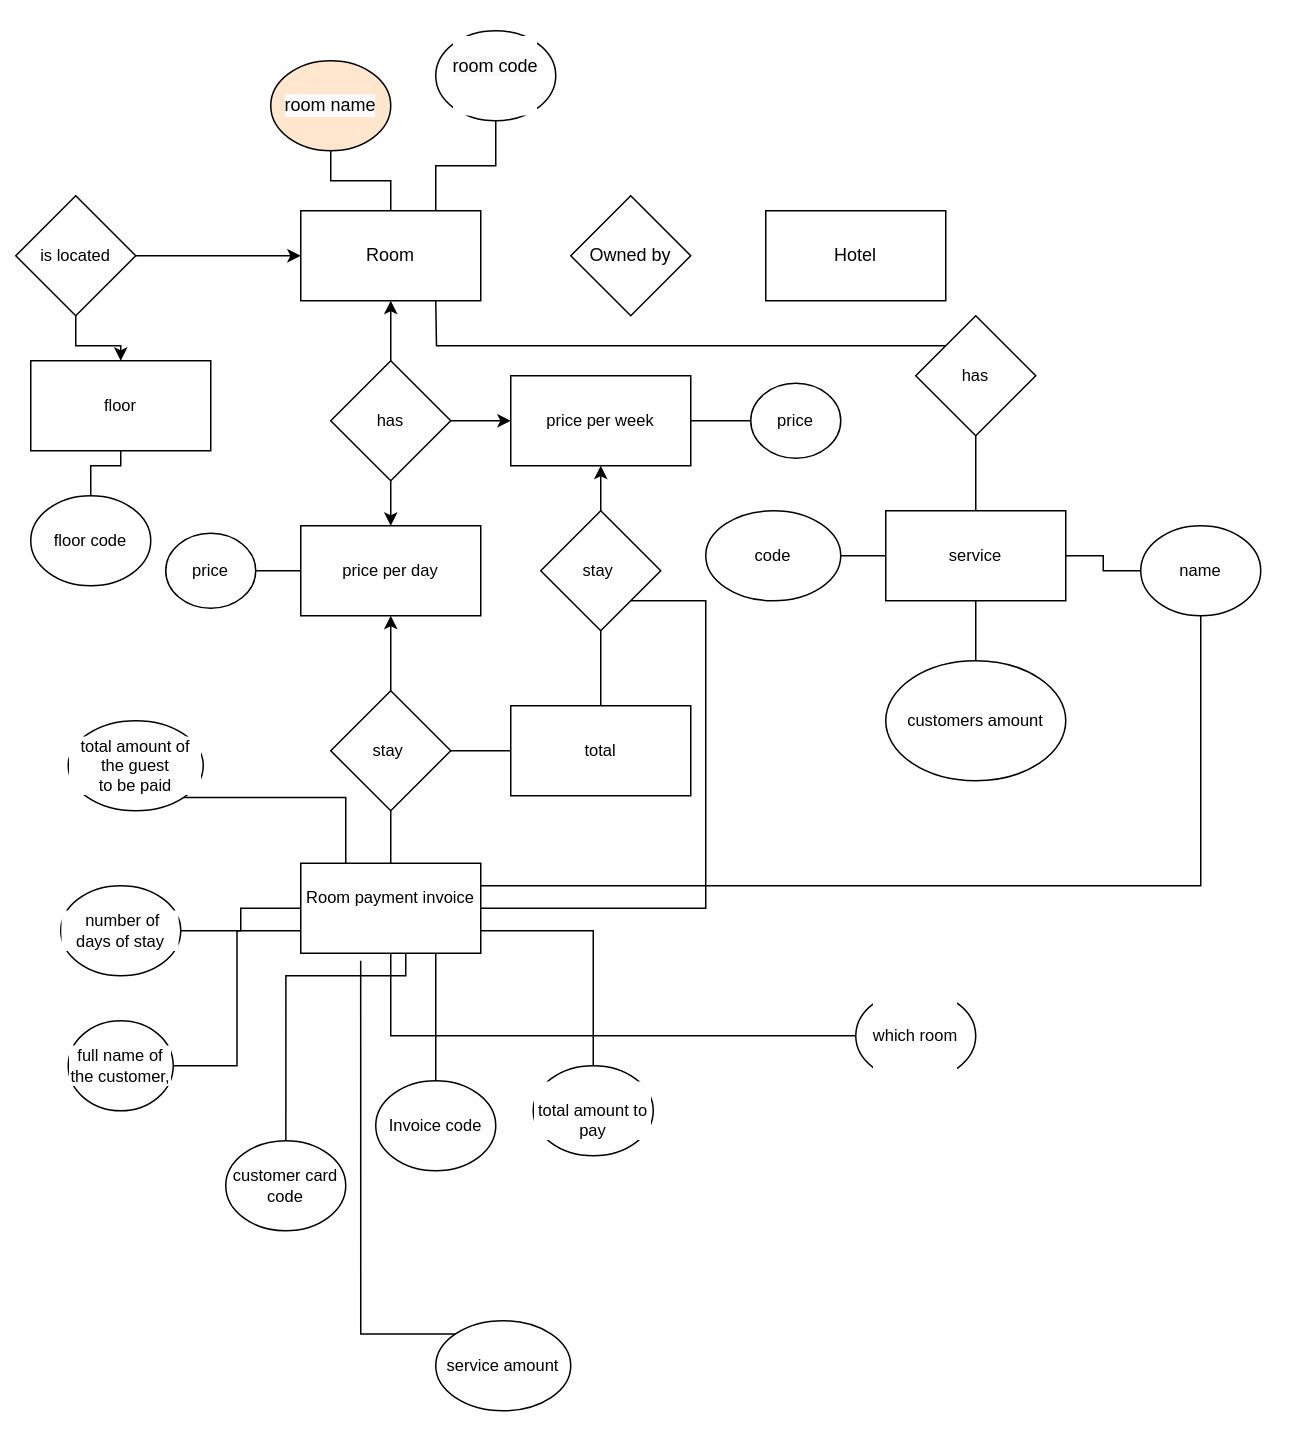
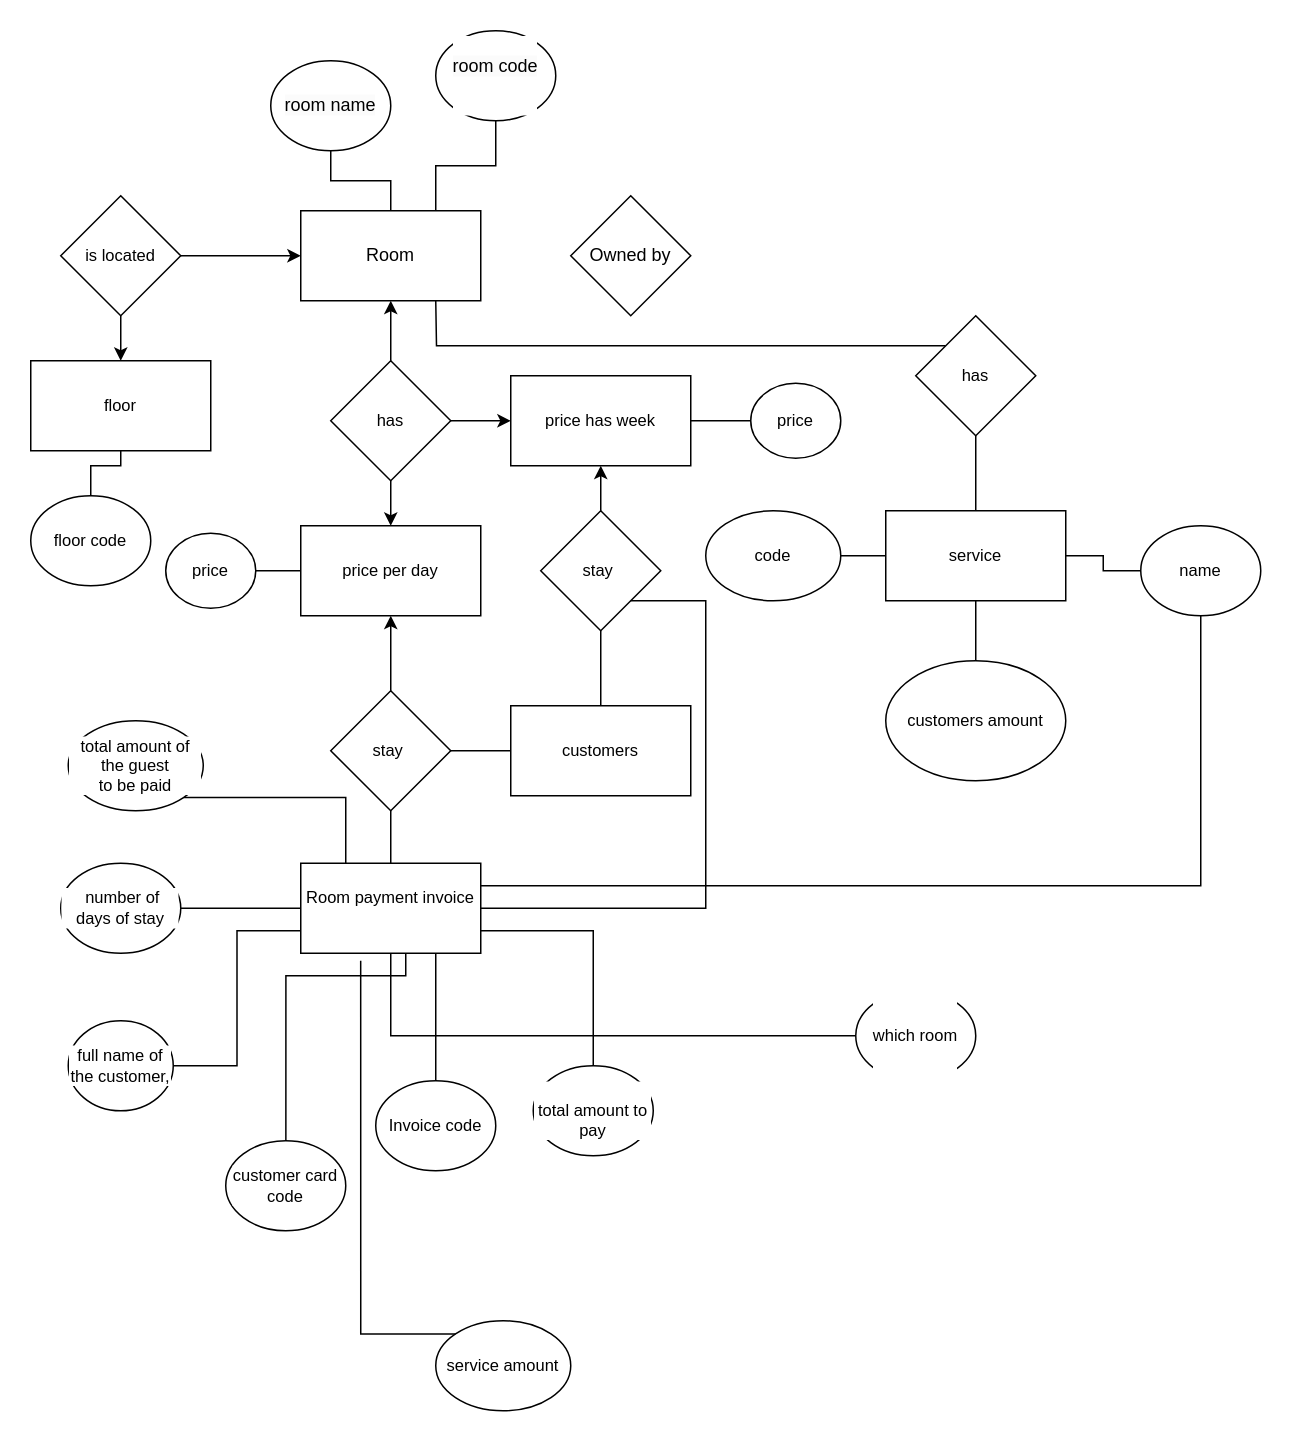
- <mxCell id="34" value="&lt;span style=&quot;font-size: 12px; background-color: rgb(251, 251, 251);&quot;&gt;room name&lt;/span&gt;" style="ellipse;whiteSpace=wrap;html=1;fontFamily=Helvetica;fontSize=11;fontColor=default;labelBackgroundColor=default;fillColor=#ffe6cc;" vertex="1" parent="1"><mxGeometry x="180" y="40" width="80" height="60" as="geometry" /></mxCell>
+ <mxCell id="34" value="&lt;span style=&quot;font-size: 12px; background-color: rgb(251, 251, 251);&quot;&gt;room name&lt;/span&gt;" style="ellipse;whiteSpace=wrap;html=1;fontFamily=Helvetica;fontSize=11;fontColor=default;labelBackgroundColor=default;" vertex="1" parent="1"><mxGeometry x="180" y="40" width="80" height="60" as="geometry" /></mxCell>
- <mxCell id="8" value="is located" style="rhombus;whiteSpace=wrap;html=1;fontFamily=Helvetica;fontSize=11;fontColor=default;labelBackgroundColor=default;" vertex="1" parent="1"><mxGeometry x="10" y="130" width="80" height="80" as="geometry" /></mxCell>
+ <mxCell id="8" value="is located" style="rhombus;whiteSpace=wrap;html=1;fontFamily=Helvetica;fontSize=11;fontColor=default;labelBackgroundColor=default;" vertex="1" parent="1"><mxGeometry x="40" y="130" width="80" height="80" as="geometry" /></mxCell>
- <mxCell id="2" value="Hotel" style="rounded=0;whiteSpace=wrap;html=1;" vertex="1" parent="1"><mxGeometry x="510" y="140" width="120" height="60" as="geometry" /></mxCell>
- <mxCell id="20" value="price per week" style="rounded=0;whiteSpace=wrap;html=1;fontFamily=Helvetica;fontSize=11;fontColor=default;labelBackgroundColor=default;" vertex="1" parent="1"><mxGeometry x="340" y="250" width="120" height="60" as="geometry" /></mxCell>
+ <mxCell id="20" value="price has week" style="rounded=0;whiteSpace=wrap;html=1;fontFamily=Helvetica;fontSize=11;fontColor=default;labelBackgroundColor=default;" vertex="1" parent="1"><mxGeometry x="340" y="250" width="120" height="60" as="geometry" /></mxCell>
- <mxCell id="10" value="total" style="rounded=0;whiteSpace=wrap;html=1;fontFamily=Helvetica;fontSize=11;fontColor=default;labelBackgroundColor=default;" vertex="1" parent="1"><mxGeometry x="340" y="470" width="120" height="60" as="geometry" /></mxCell>
+ <mxCell id="10" value="customers" style="rounded=0;whiteSpace=wrap;html=1;fontFamily=Helvetica;fontSize=11;fontColor=default;labelBackgroundColor=default;" vertex="1" parent="1"><mxGeometry x="340" y="470" width="120" height="60" as="geometry" /></mxCell>
- <mxCell id="56" value="&amp;nbsp;number of days of stay" style="ellipse;whiteSpace=wrap;html=1;fontFamily=Helvetica;fontSize=11;fontColor=default;labelBackgroundColor=default;" vertex="1" parent="1"><mxGeometry x="40" y="590" width="80" height="60" as="geometry" /></mxCell>
+ <mxCell id="56" value="&amp;nbsp;number of days of stay" style="ellipse;whiteSpace=wrap;html=1;fontFamily=Helvetica;fontSize=11;fontColor=default;labelBackgroundColor=default;" vertex="1" parent="1"><mxGeometry x="40" y="575" width="80" height="60" as="geometry" /></mxCell>
